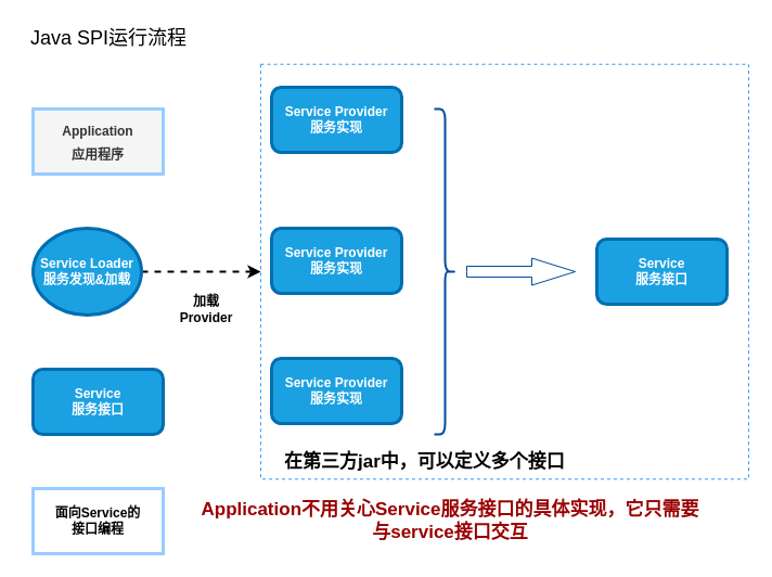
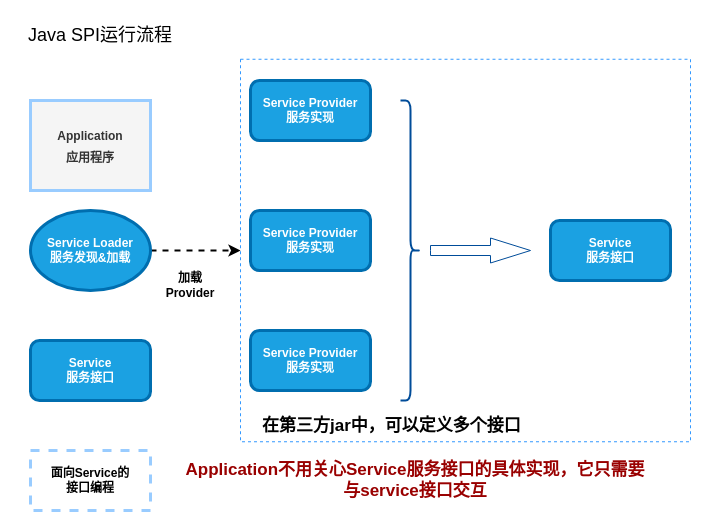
- <mxCell id="4" value="&lt;font style=&quot;font-size: 12px;&quot;&gt;&lt;b&gt;Application&lt;br&gt;应用程序&lt;/b&gt;&lt;/font&gt;" style="rounded=0;whiteSpace=wrap;html=1;fontSize=18;fillColor=#f5f5f5;strokeColor=#99CCFF;fontColor=#333333;perimeterSpacing=0;strokeWidth=3;" parent="1" vertex="1"><mxGeometry x="30" y="100" width="120" height="60" as="geometry" /></mxCell>
+ <mxCell id="4" value="&lt;font style=&quot;font-size: 12px;&quot;&gt;&lt;b&gt;Application&lt;br&gt;应用程序&lt;/b&gt;&lt;/font&gt;" style="rounded=0;whiteSpace=wrap;html=1;fontSize=18;fillColor=#f5f5f5;strokeColor=#99CCFF;fontColor=#333333;perimeterSpacing=0;strokeWidth=3;" parent="1" vertex="1"><mxGeometry x="30" y="100" width="120" height="90" as="geometry" /></mxCell>
- <mxCell id="6" value="&lt;b&gt;Service Loader&lt;br&gt;服务发现&amp;amp;加载&lt;/b&gt;" style="ellipse;whiteSpace=wrap;html=1;fontSize=12;strokeColor=#006EAF;strokeWidth=3;fillColor=#1ba1e2;fontColor=#ffffff;" parent="1" vertex="1"><mxGeometry x="30" y="210" width="100" height="80" as="geometry" /></mxCell>
+ <mxCell id="6" value="&lt;b&gt;Service Loader&lt;br&gt;服务发现&amp;amp;加载&lt;/b&gt;" style="ellipse;whiteSpace=wrap;html=1;fontSize=12;strokeColor=#006EAF;strokeWidth=3;fillColor=#1ba1e2;fontColor=#ffffff;" parent="1" vertex="1"><mxGeometry x="30" y="210" width="120" height="80" as="geometry" /></mxCell>
- <mxCell id="8" value="&lt;b&gt;面向Service的&lt;br&gt;接口编程&lt;/b&gt;" style="rounded=0;whiteSpace=wrap;html=1;fontSize=12;strokeWidth=3;strokeColor=#99CCFF;" parent="1" vertex="1"><mxGeometry x="30" y="450" width="120" height="60" as="geometry" /></mxCell>
+ <mxCell id="8" value="&lt;b&gt;面向Service的&lt;br&gt;接口编程&lt;/b&gt;" style="rounded=0;whiteSpace=wrap;html=1;fontSize=12;strokeWidth=3;strokeColor=#99CCFF;dashed=1;" parent="1" vertex="1"><mxGeometry x="30" y="450" width="120" height="60" as="geometry" /></mxCell>
